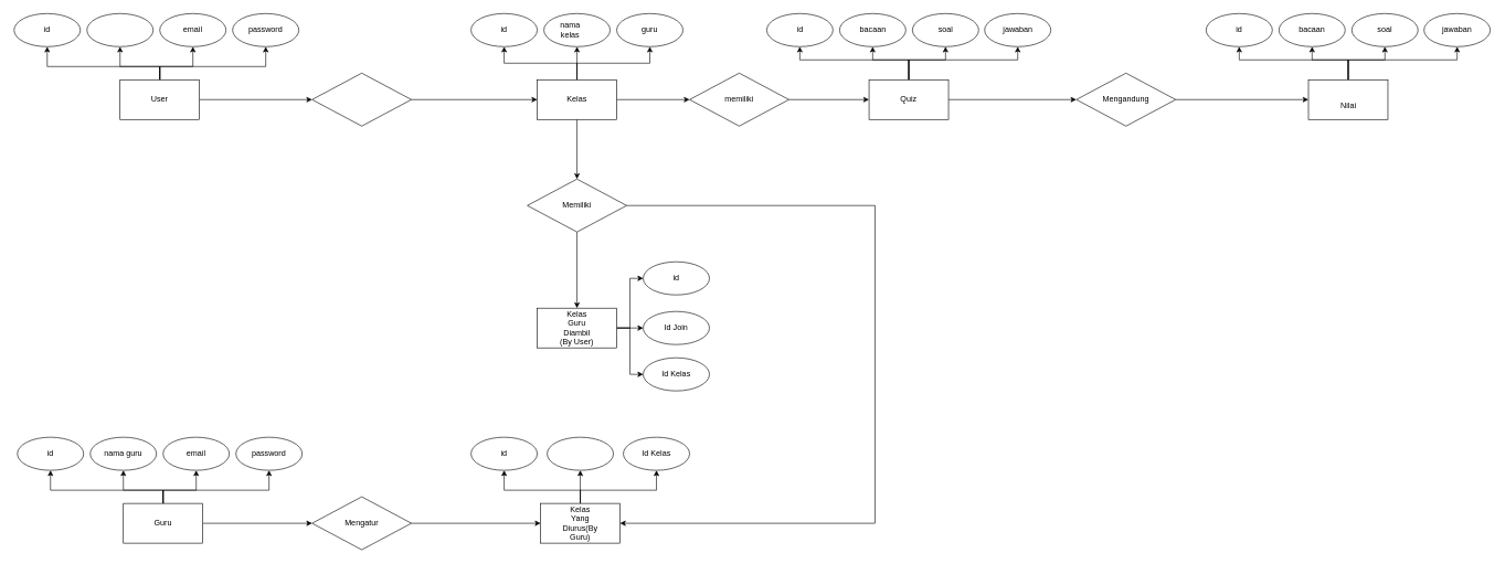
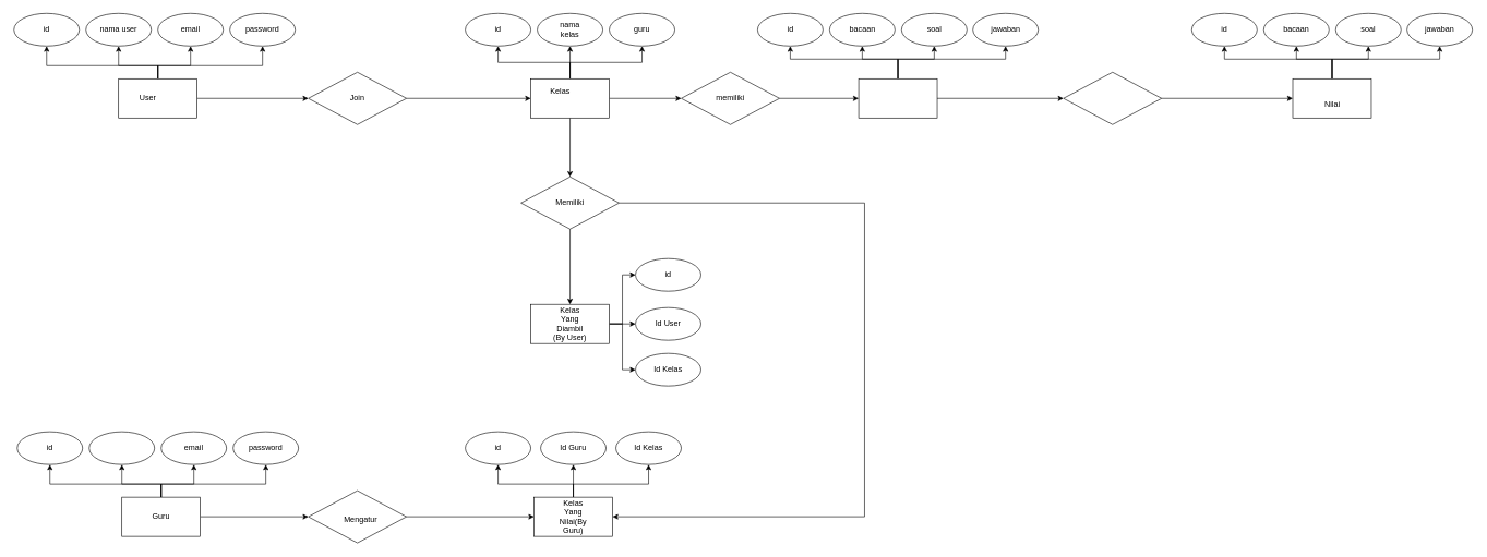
+ <mxCell id="12" value="nama user" style="text;html=1;strokeColor=none;fillColor=none;align=center;verticalAlign=middle;whiteSpace=wrap;rounded=0;" vertex="1" parent="1"><mxGeometry x="150" y="30" width="60" height="30" as="geometry" /></mxCell>
- <mxCell id="27" value="nama kelas" style="text;html=1;strokeColor=none;fillColor=none;align=center;verticalAlign=middle;whiteSpace=wrap;rounded=0;" vertex="1" parent="1"><mxGeometry x="830" y="30" width="60" height="30" as="geometry" /></mxCell>
+ <mxCell id="27" value="nama kelas" style="text;html=1;strokeColor=none;fillColor=none;align=center;verticalAlign=middle;whiteSpace=wrap;rounded=0;" vertex="1" parent="1"><mxGeometry x="840" y="30" width="60" height="30" as="geometry" /></mxCell>
- <mxCell id="8" value="User" style="text;html=1;strokeColor=none;fillColor=none;align=center;verticalAlign=middle;whiteSpace=wrap;rounded=0;" vertex="1" parent="1"><mxGeometry x="210" y="135" width="60" height="30" as="geometry" /></mxCell>
+ <mxCell id="8" value="User" style="text;html=1;strokeColor=none;fillColor=none;align=center;verticalAlign=middle;whiteSpace=wrap;rounded=0;" vertex="1" parent="1"><mxGeometry x="195" y="135" width="60" height="30" as="geometry" /></mxCell>
+ <mxCell id="32" value="Join" style="text;html=1;strokeColor=none;fillColor=none;align=center;verticalAlign=middle;whiteSpace=wrap;rounded=0;" vertex="1" parent="1"><mxGeometry x="515" y="135" width="60" height="30" as="geometry" /></mxCell>
- <mxCell id="23" value="Kelas" style="text;html=1;strokeColor=none;fillColor=none;align=center;verticalAlign=middle;whiteSpace=wrap;rounded=0;" vertex="1" parent="1"><mxGeometry x="840" y="135" width="60" height="30" as="geometry" /></mxCell>
+ <mxCell id="23" value="Kelas" style="text;html=1;strokeColor=none;fillColor=none;align=center;verticalAlign=middle;whiteSpace=wrap;rounded=0;" vertex="1" parent="1"><mxGeometry x="825" y="125" width="60" height="30" as="geometry" /></mxCell>
- <mxCell id="39" value="Quiz" style="text;html=1;strokeColor=none;fillColor=none;align=center;verticalAlign=middle;whiteSpace=wrap;rounded=0;" vertex="1" parent="1"><mxGeometry x="1341" y="135" width="60" height="30" as="geometry" /></mxCell>
- <mxCell id="67" value="Mengandung" style="text;html=1;strokeColor=none;fillColor=none;align=center;verticalAlign=middle;whiteSpace=wrap;rounded=0;" vertex="1" parent="1"><mxGeometry x="1669" y="135" width="60" height="30" as="geometry" /></mxCell>
- <mxCell id="87" value="Kelas Guru Diambil (By User)" style="text;html=1;strokeColor=none;fillColor=none;align=center;verticalAlign=middle;whiteSpace=wrap;rounded=0;" vertex="1" parent="1"><mxGeometry x="840" y="480" width="60" height="30" as="geometry" /></mxCell>
+ <mxCell id="87" value="Kelas Yang Diambil (By User)" style="text;html=1;strokeColor=none;fillColor=none;align=center;verticalAlign=middle;whiteSpace=wrap;rounded=0;" vertex="1" parent="1"><mxGeometry x="840" y="480" width="60" height="30" as="geometry" /></mxCell>
- <mxCell id="91" value="Id Join" style="text;html=1;strokeColor=none;fillColor=none;align=center;verticalAlign=middle;whiteSpace=wrap;rounded=0;" vertex="1" parent="1"><mxGeometry x="990" y="480" width="60" height="30" as="geometry" /></mxCell>
+ <mxCell id="91" value="Id User" style="text;html=1;strokeColor=none;fillColor=none;align=center;verticalAlign=middle;whiteSpace=wrap;rounded=0;" vertex="1" parent="1"><mxGeometry x="990" y="480" width="60" height="30" as="geometry" /></mxCell>
- <mxCell id="78" value="nama guru" style="text;html=1;strokeColor=none;fillColor=none;align=center;verticalAlign=middle;whiteSpace=wrap;rounded=0;" vertex="1" parent="1"><mxGeometry x="155" y="670" width="60" height="30" as="geometry" /></mxCell>
+ <mxCell id="106" value="Id Guru" style="text;html=1;strokeColor=none;fillColor=none;align=center;verticalAlign=middle;whiteSpace=wrap;rounded=0;" vertex="1" parent="1"><mxGeometry x="845" y="670" width="60" height="30" as="geometry" /></mxCell>
- <mxCell id="111" value="Mengatur" style="text;html=1;strokeColor=none;fillColor=none;align=center;verticalAlign=middle;whiteSpace=wrap;rounded=0;" vertex="1" parent="1"><mxGeometry x="515" y="775" width="60" height="30" as="geometry" /></mxCell>
+ <mxCell id="111" value="Mengatur" style="text;html=1;strokeColor=none;fillColor=none;align=center;verticalAlign=middle;whiteSpace=wrap;rounded=0;" vertex="1" parent="1"><mxGeometry x="520" y="780" width="60" height="30" as="geometry" /></mxCell>
- <mxCell id="102" value="Kelas Yang Diurus(By Guru)" style="text;html=1;strokeColor=none;fillColor=none;align=center;verticalAlign=middle;whiteSpace=wrap;rounded=0;" vertex="1" parent="1"><mxGeometry x="845" y="775" width="60" height="30" as="geometry" /></mxCell>
+ <mxCell id="102" value="Kelas Yang Nilai(By Guru)" style="text;html=1;strokeColor=none;fillColor=none;align=center;verticalAlign=middle;whiteSpace=wrap;rounded=0;" vertex="1" parent="1"><mxGeometry x="845" y="775" width="60" height="30" as="geometry" /></mxCell>
